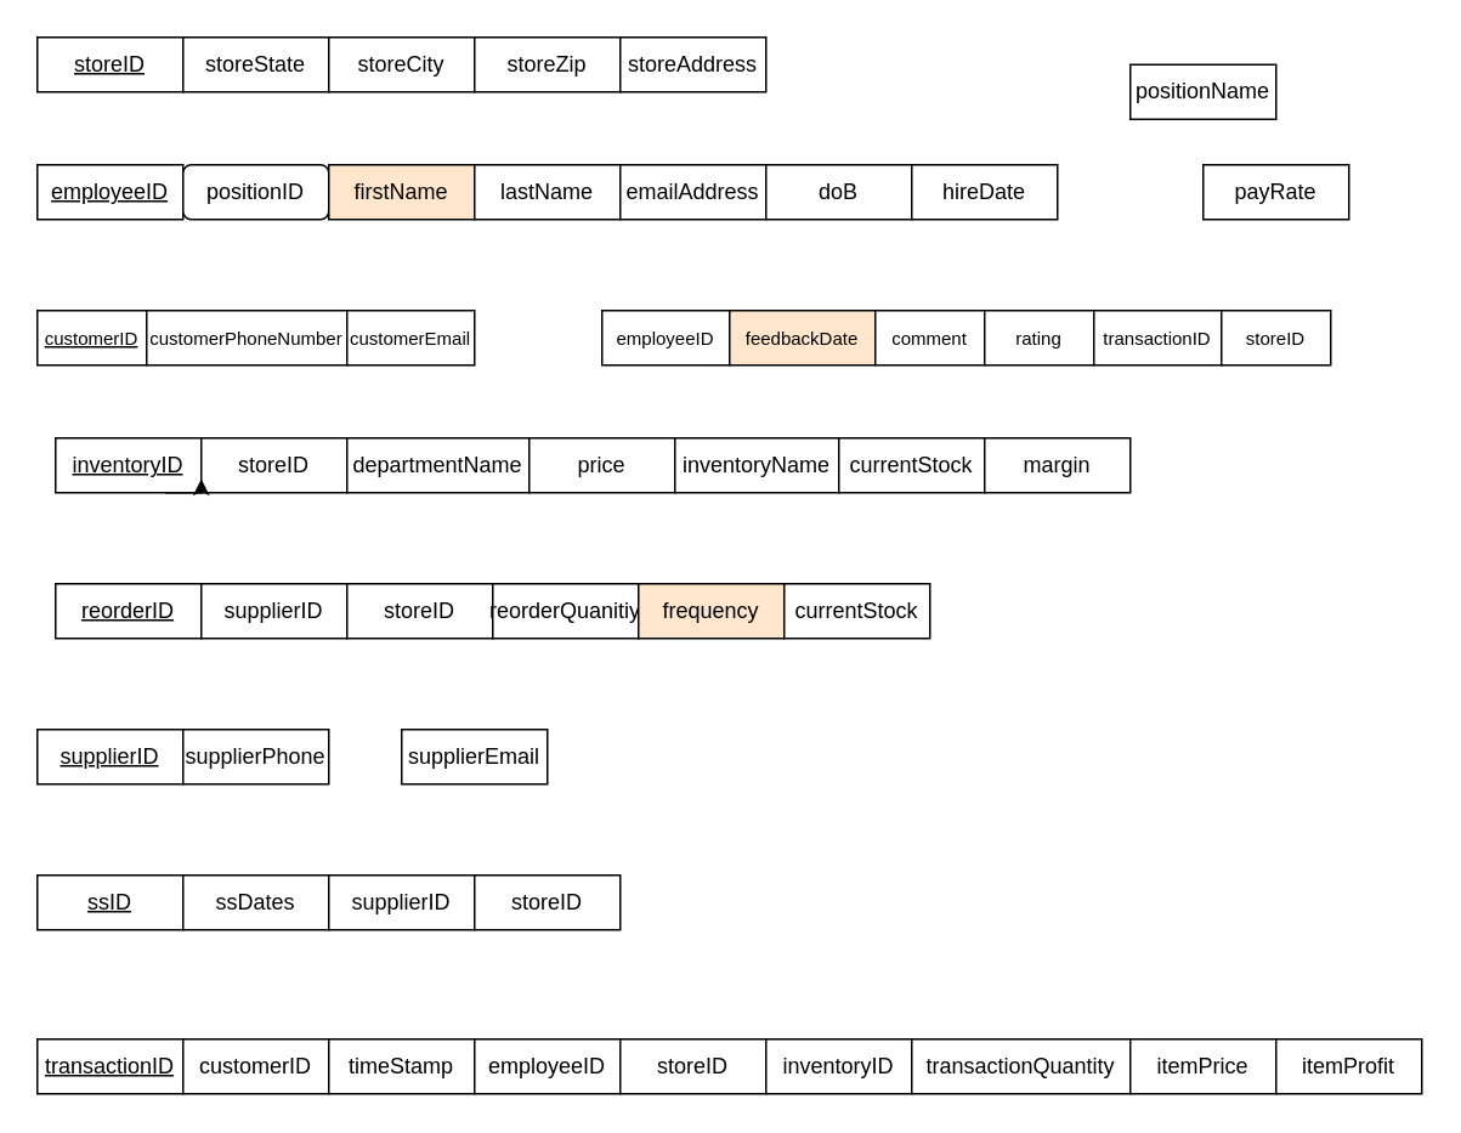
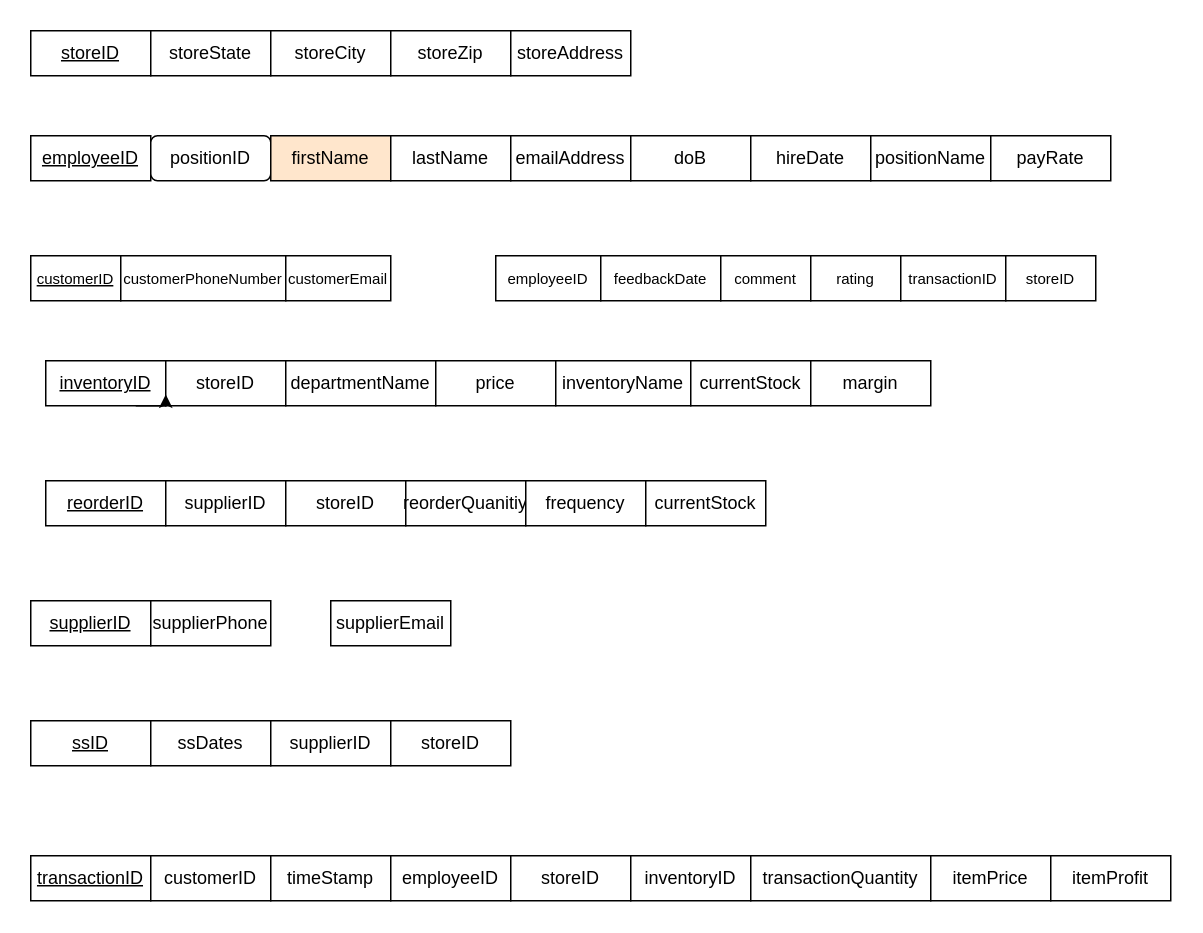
- <mxCell id="14" value="positionName" style="html=1;whiteSpace=wrap;" vertex="1" parent="1"><mxGeometry x="620" y="35" width="80" height="30" as="geometry" /></mxCell>
+ <mxCell id="14" value="positionName" style="html=1;whiteSpace=wrap;" vertex="1" parent="1"><mxGeometry x="580" y="90" width="80" height="30" as="geometry" /></mxCell>
- <mxCell id="20" value="&lt;font style=&quot;font-size: 10px;&quot;&gt;feedbackDate&lt;/font&gt;" style="html=1;whiteSpace=wrap;fillColor=#ffe6cc;" vertex="1" parent="1"><mxGeometry x="400" y="170" width="80" height="30" as="geometry" /></mxCell>
+ <mxCell id="20" value="&lt;font style=&quot;font-size: 10px;&quot;&gt;feedbackDate&lt;/font&gt;" style="html=1;whiteSpace=wrap;" vertex="1" parent="1"><mxGeometry x="400" y="170" width="80" height="30" as="geometry" /></mxCell>
- <mxCell id="35" value="frequency" style="html=1;whiteSpace=wrap;fillColor=#ffe6cc;" vertex="1" parent="1"><mxGeometry x="350" y="320" width="80" height="30" as="geometry" /></mxCell>
+ <mxCell id="35" value="frequency" style="html=1;whiteSpace=wrap;" vertex="1" parent="1"><mxGeometry x="350" y="320" width="80" height="30" as="geometry" /></mxCell>
